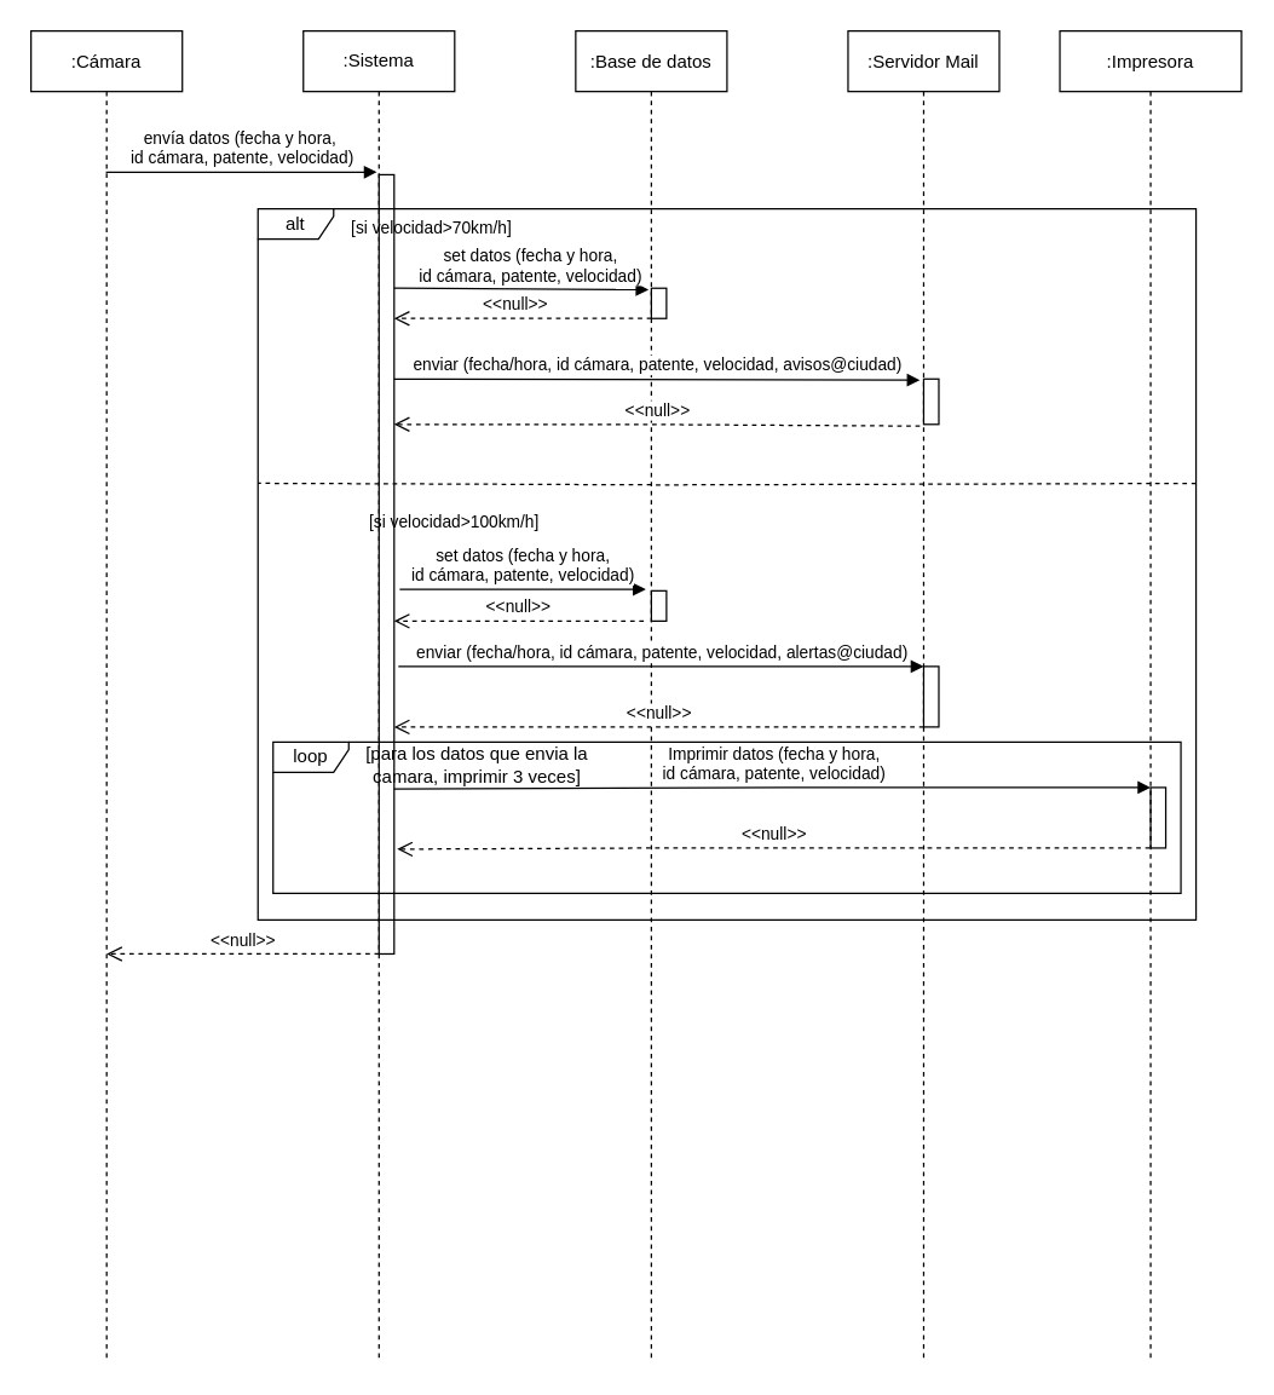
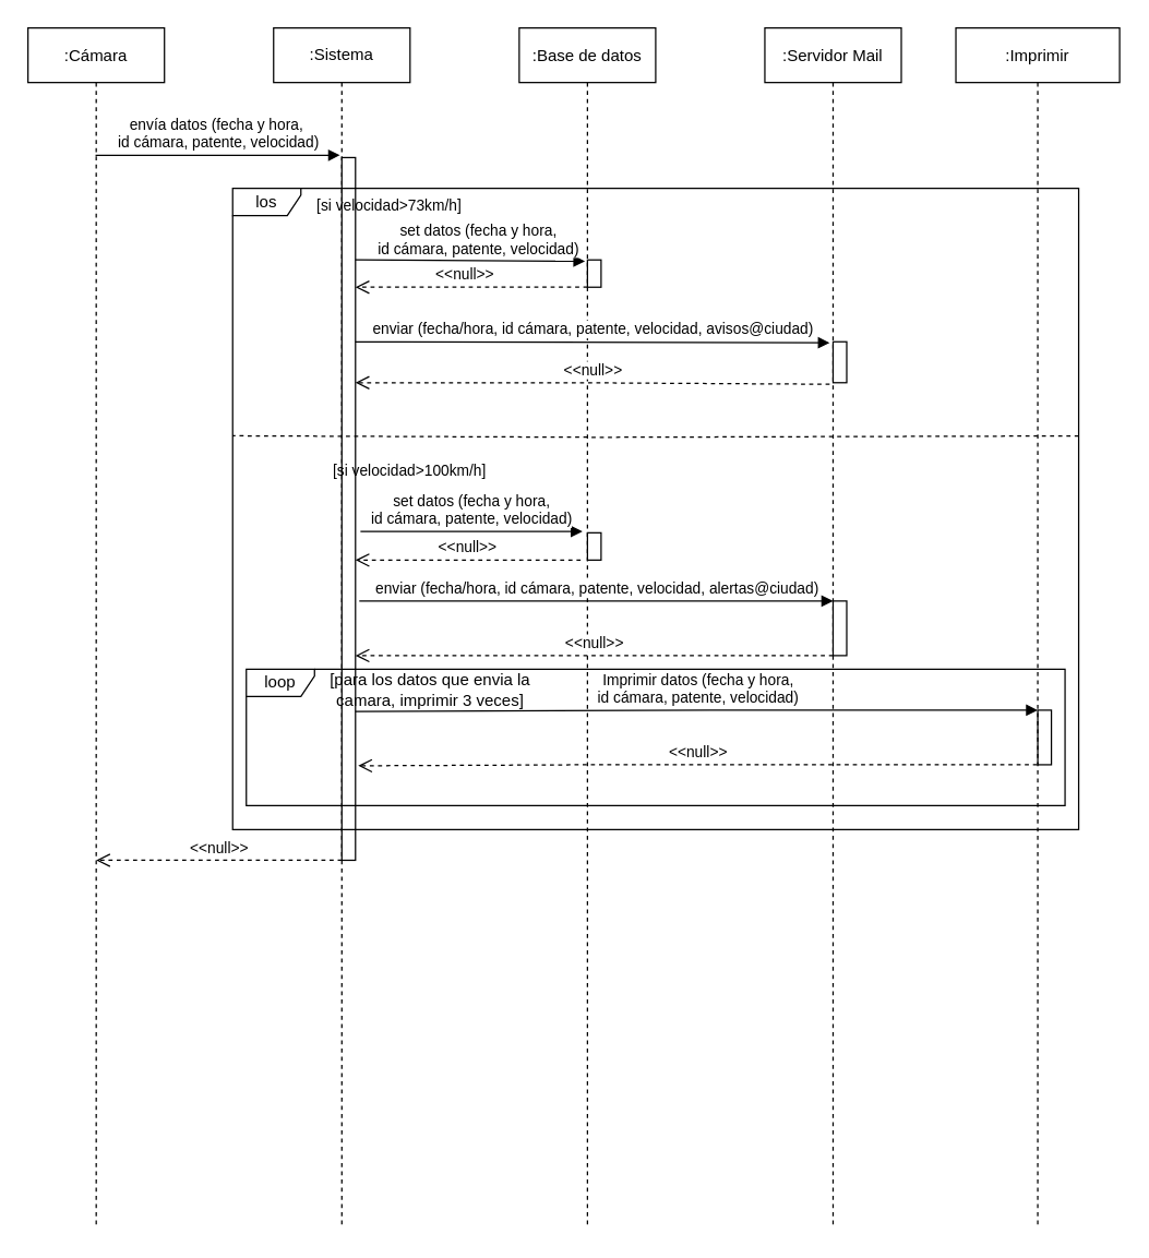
- <mxCell id="22" value=":Impresora" style="shape=umlLifeline;perimeter=lifelinePerimeter;container=1;collapsible=0;recursiveResize=0;rounded=0;shadow=0;strokeWidth=1;" vertex="1" parent="1"><mxGeometry x="700" y="20" width="120" height="880" as="geometry" /></mxCell>
+ <mxCell id="22" value=":Imprimir" style="shape=umlLifeline;perimeter=lifelinePerimeter;container=1;collapsible=0;recursiveResize=0;rounded=0;shadow=0;strokeWidth=1;" vertex="1" parent="1"><mxGeometry x="700" y="20" width="120" height="880" as="geometry" /></mxCell>
- <mxCell id="7" value="alt" style="shape=umlFrame;whiteSpace=wrap;html=1;width=50;height=20;fontSize=12;" parent="6" vertex="1"><mxGeometry x="-210" y="117.5" width="620" height="470" as="geometry" /></mxCell>
+ <mxCell id="7" value="los" style="shape=umlFrame;whiteSpace=wrap;html=1;width=50;height=20;fontSize=12;" parent="6" vertex="1"><mxGeometry x="-210" y="117.5" width="620" height="470" as="geometry" /></mxCell>
- <mxCell id="24" value="[si velocidad&amp;gt;70km/h]" style="text;html=1;strokeColor=none;fillColor=none;align=center;verticalAlign=middle;whiteSpace=wrap;rounded=0;fontSize=11;" parent="1" vertex="1"><mxGeometry x="230" y="130" width="110" height="40" as="geometry" /></mxCell>
+ <mxCell id="24" value="[si velocidad&amp;gt;73km/h]" style="text;html=1;strokeColor=none;fillColor=none;align=center;verticalAlign=middle;whiteSpace=wrap;rounded=0;fontSize=11;" parent="1" vertex="1"><mxGeometry x="230" y="130" width="110" height="40" as="geometry" /></mxCell>
